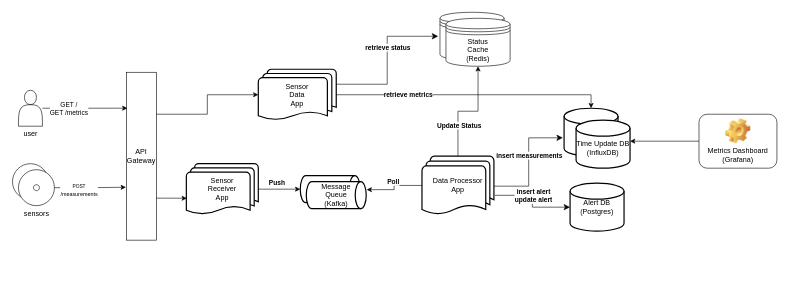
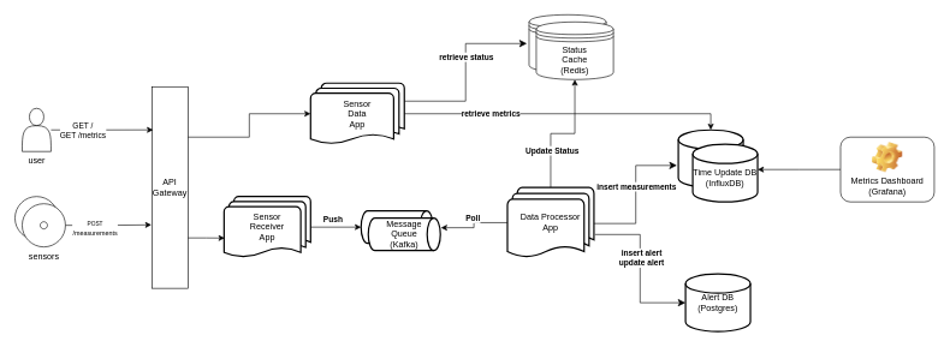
- <mxCell id="17" value="Alert DB&lt;div&gt;(Postgres)&lt;/div&gt;" style="strokeWidth=2;html=1;shape=mxgraph.flowchart.database;whiteSpace=wrap;" vertex="1" parent="1"><mxGeometry x="950" y="305" width="90" height="80" as="geometry" /></mxCell>
+ <mxCell id="17" value="Alert DB&lt;div&gt;(Postgres)&lt;/div&gt;" style="strokeWidth=2;html=1;shape=mxgraph.flowchart.database;whiteSpace=wrap;" vertex="1" parent="1"><mxGeometry x="950" y="380" width="90" height="80" as="geometry" /></mxCell>
